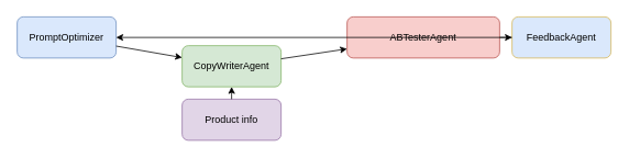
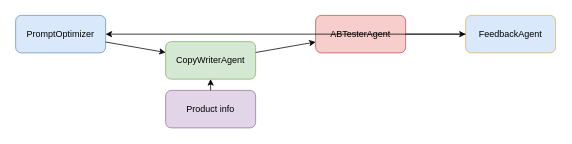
- <mxCell id="4" value="ABTesterAgent" style="rounded=1;whiteSpace=wrap;html=1;fillColor=#f8cecc;strokeColor=#b85450;" vertex="1" parent="1"><mxGeometry x="420" y="20" width="185" height="50" as="geometry" /></mxCell>
+ <mxCell id="4" value="ABTesterAgent" style="rounded=1;whiteSpace=wrap;html=1;fillColor=#f8cecc;strokeColor=#b85450;" vertex="1" parent="1"><mxGeometry x="420" y="20" width="120" height="50" as="geometry" /></mxCell>
